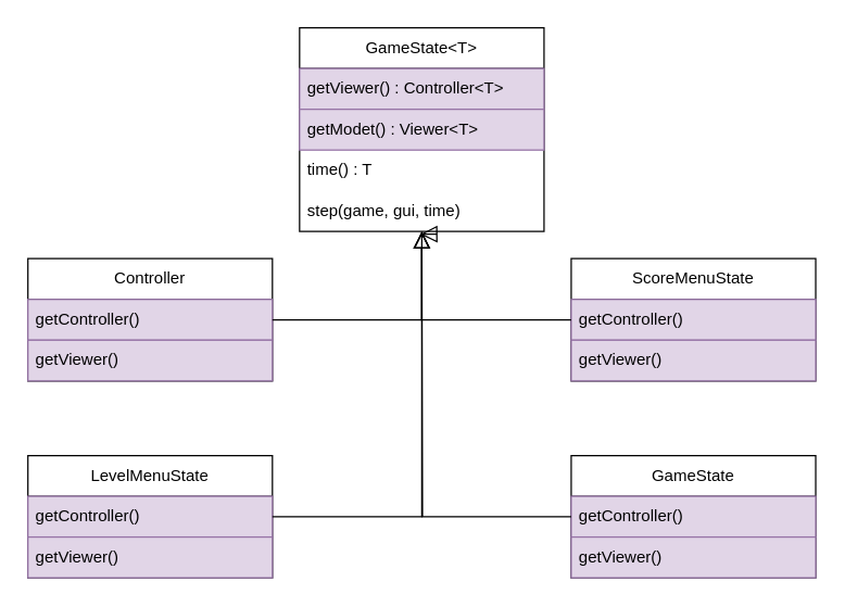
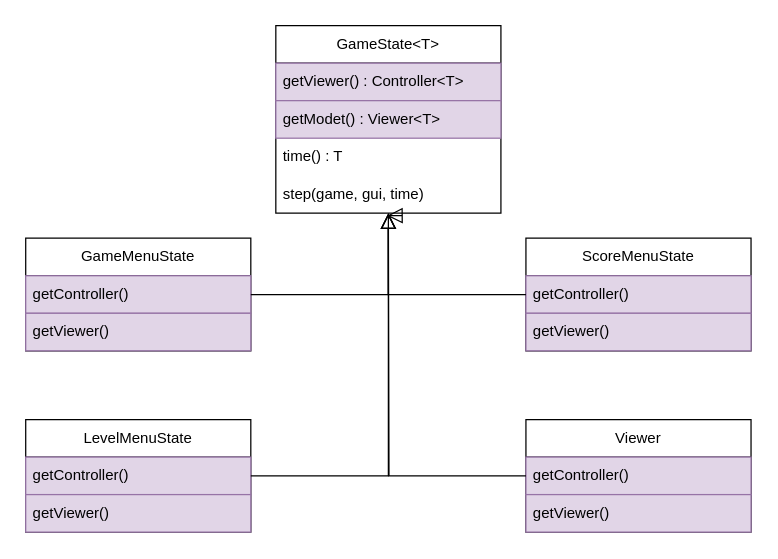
- <mxCell id="13" value="Controller" style="swimlane;fontStyle=0;childLayout=stackLayout;horizontal=1;startSize=30;horizontalStack=0;resizeParent=1;resizeParentMax=0;resizeLast=0;collapsible=1;marginBottom=0;whiteSpace=wrap;html=1;" parent="1" vertex="1"><mxGeometry x="20" y="190" width="180" height="90" as="geometry" /></mxCell>
+ <mxCell id="13" value="GameMenuState" style="swimlane;fontStyle=0;childLayout=stackLayout;horizontal=1;startSize=30;horizontalStack=0;resizeParent=1;resizeParentMax=0;resizeLast=0;collapsible=1;marginBottom=0;whiteSpace=wrap;html=1;" parent="1" vertex="1"><mxGeometry x="20" y="190" width="180" height="90" as="geometry" /></mxCell>
- <mxCell id="16" value="GameState" style="swimlane;fontStyle=0;childLayout=stackLayout;horizontal=1;startSize=30;horizontalStack=0;resizeParent=1;resizeParentMax=0;resizeLast=0;collapsible=1;marginBottom=0;whiteSpace=wrap;html=1;" parent="1" vertex="1"><mxGeometry x="420" y="335" width="180" height="90" as="geometry" /></mxCell>
+ <mxCell id="16" value="Viewer" style="swimlane;fontStyle=0;childLayout=stackLayout;horizontal=1;startSize=30;horizontalStack=0;resizeParent=1;resizeParentMax=0;resizeLast=0;collapsible=1;marginBottom=0;whiteSpace=wrap;html=1;" parent="1" vertex="1"><mxGeometry x="420" y="335" width="180" height="90" as="geometry" /></mxCell>
